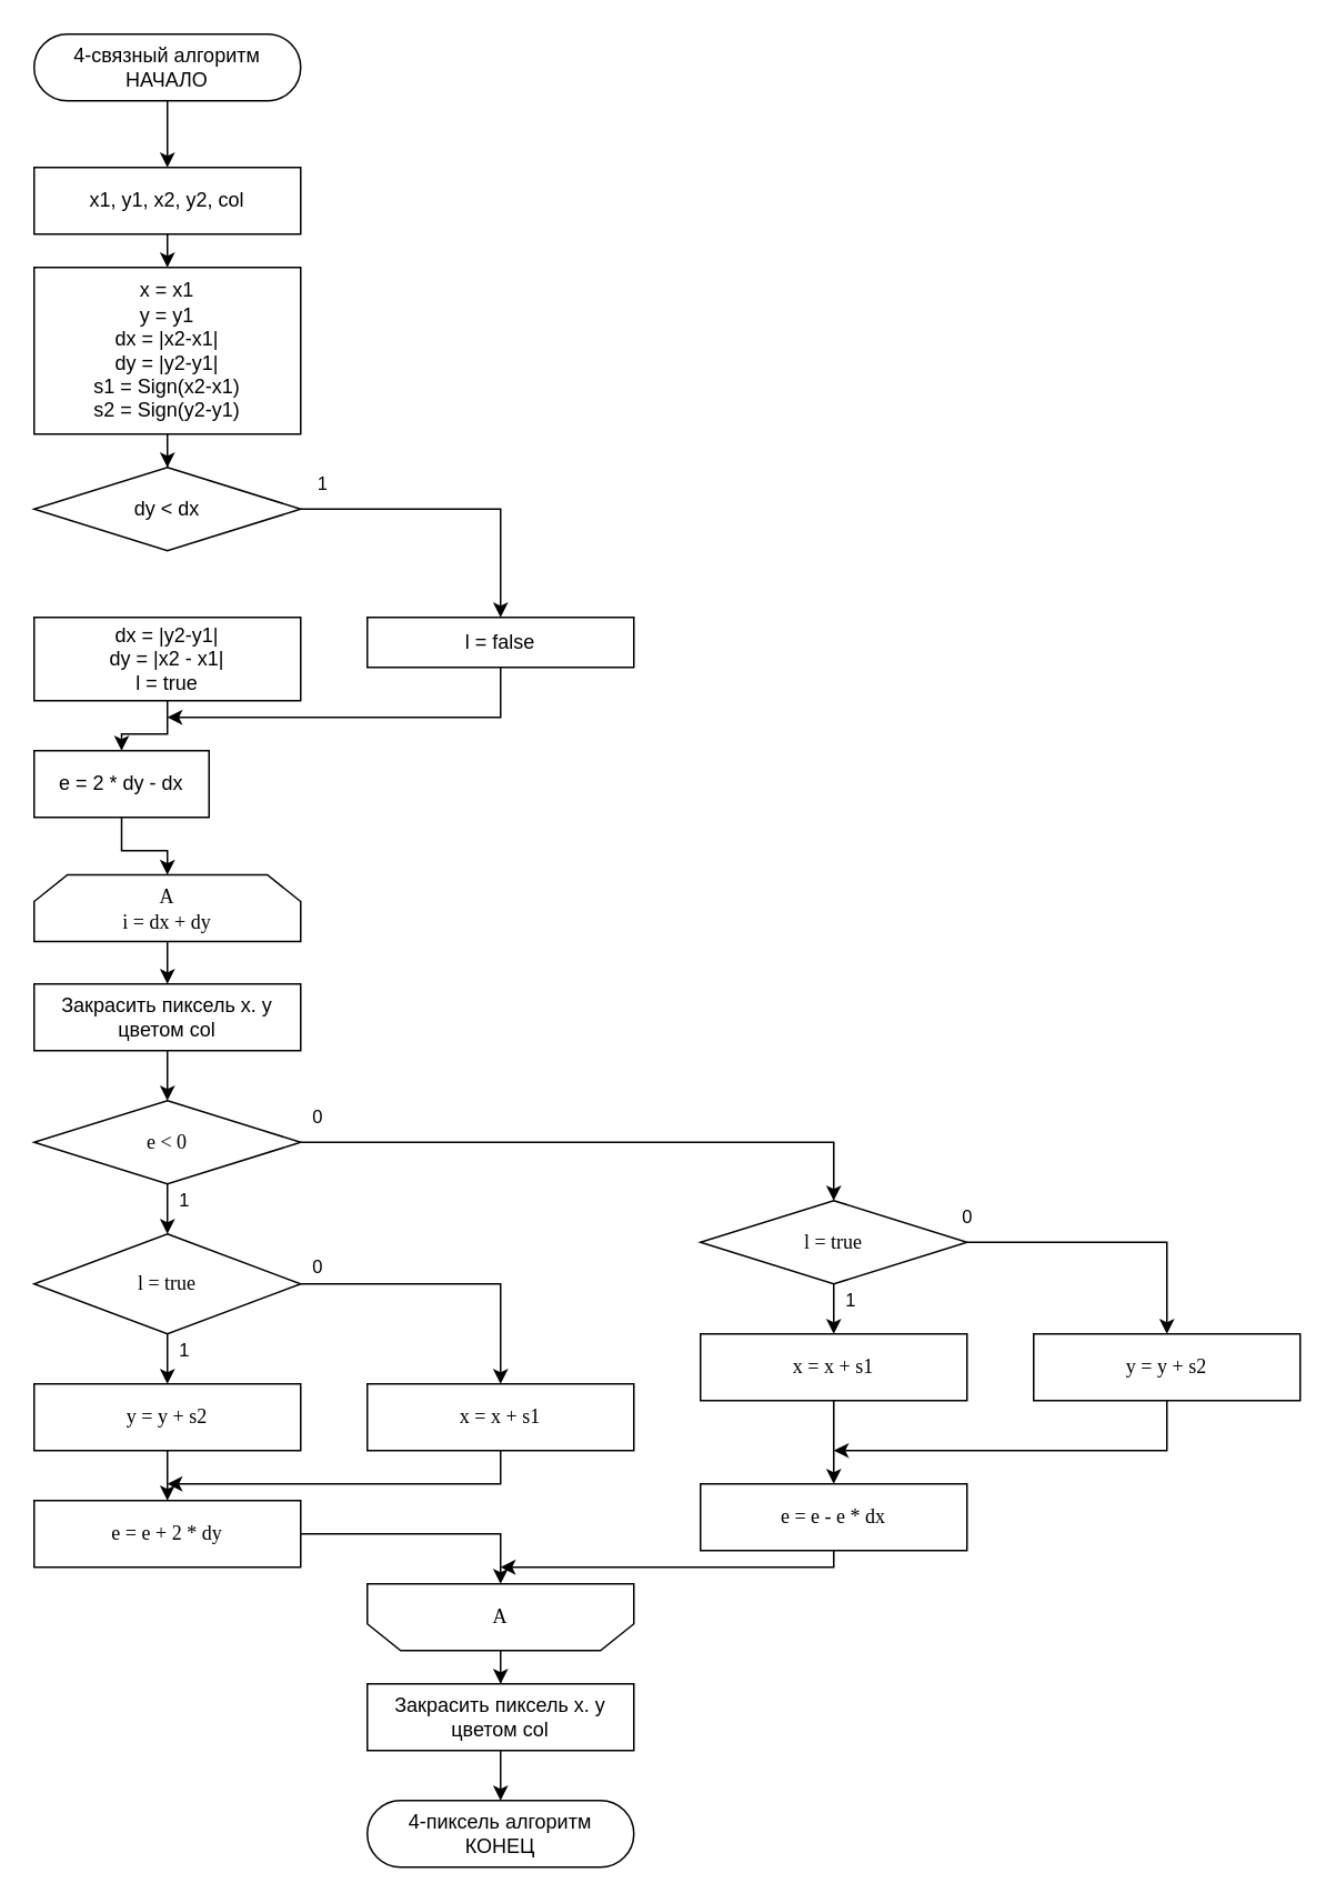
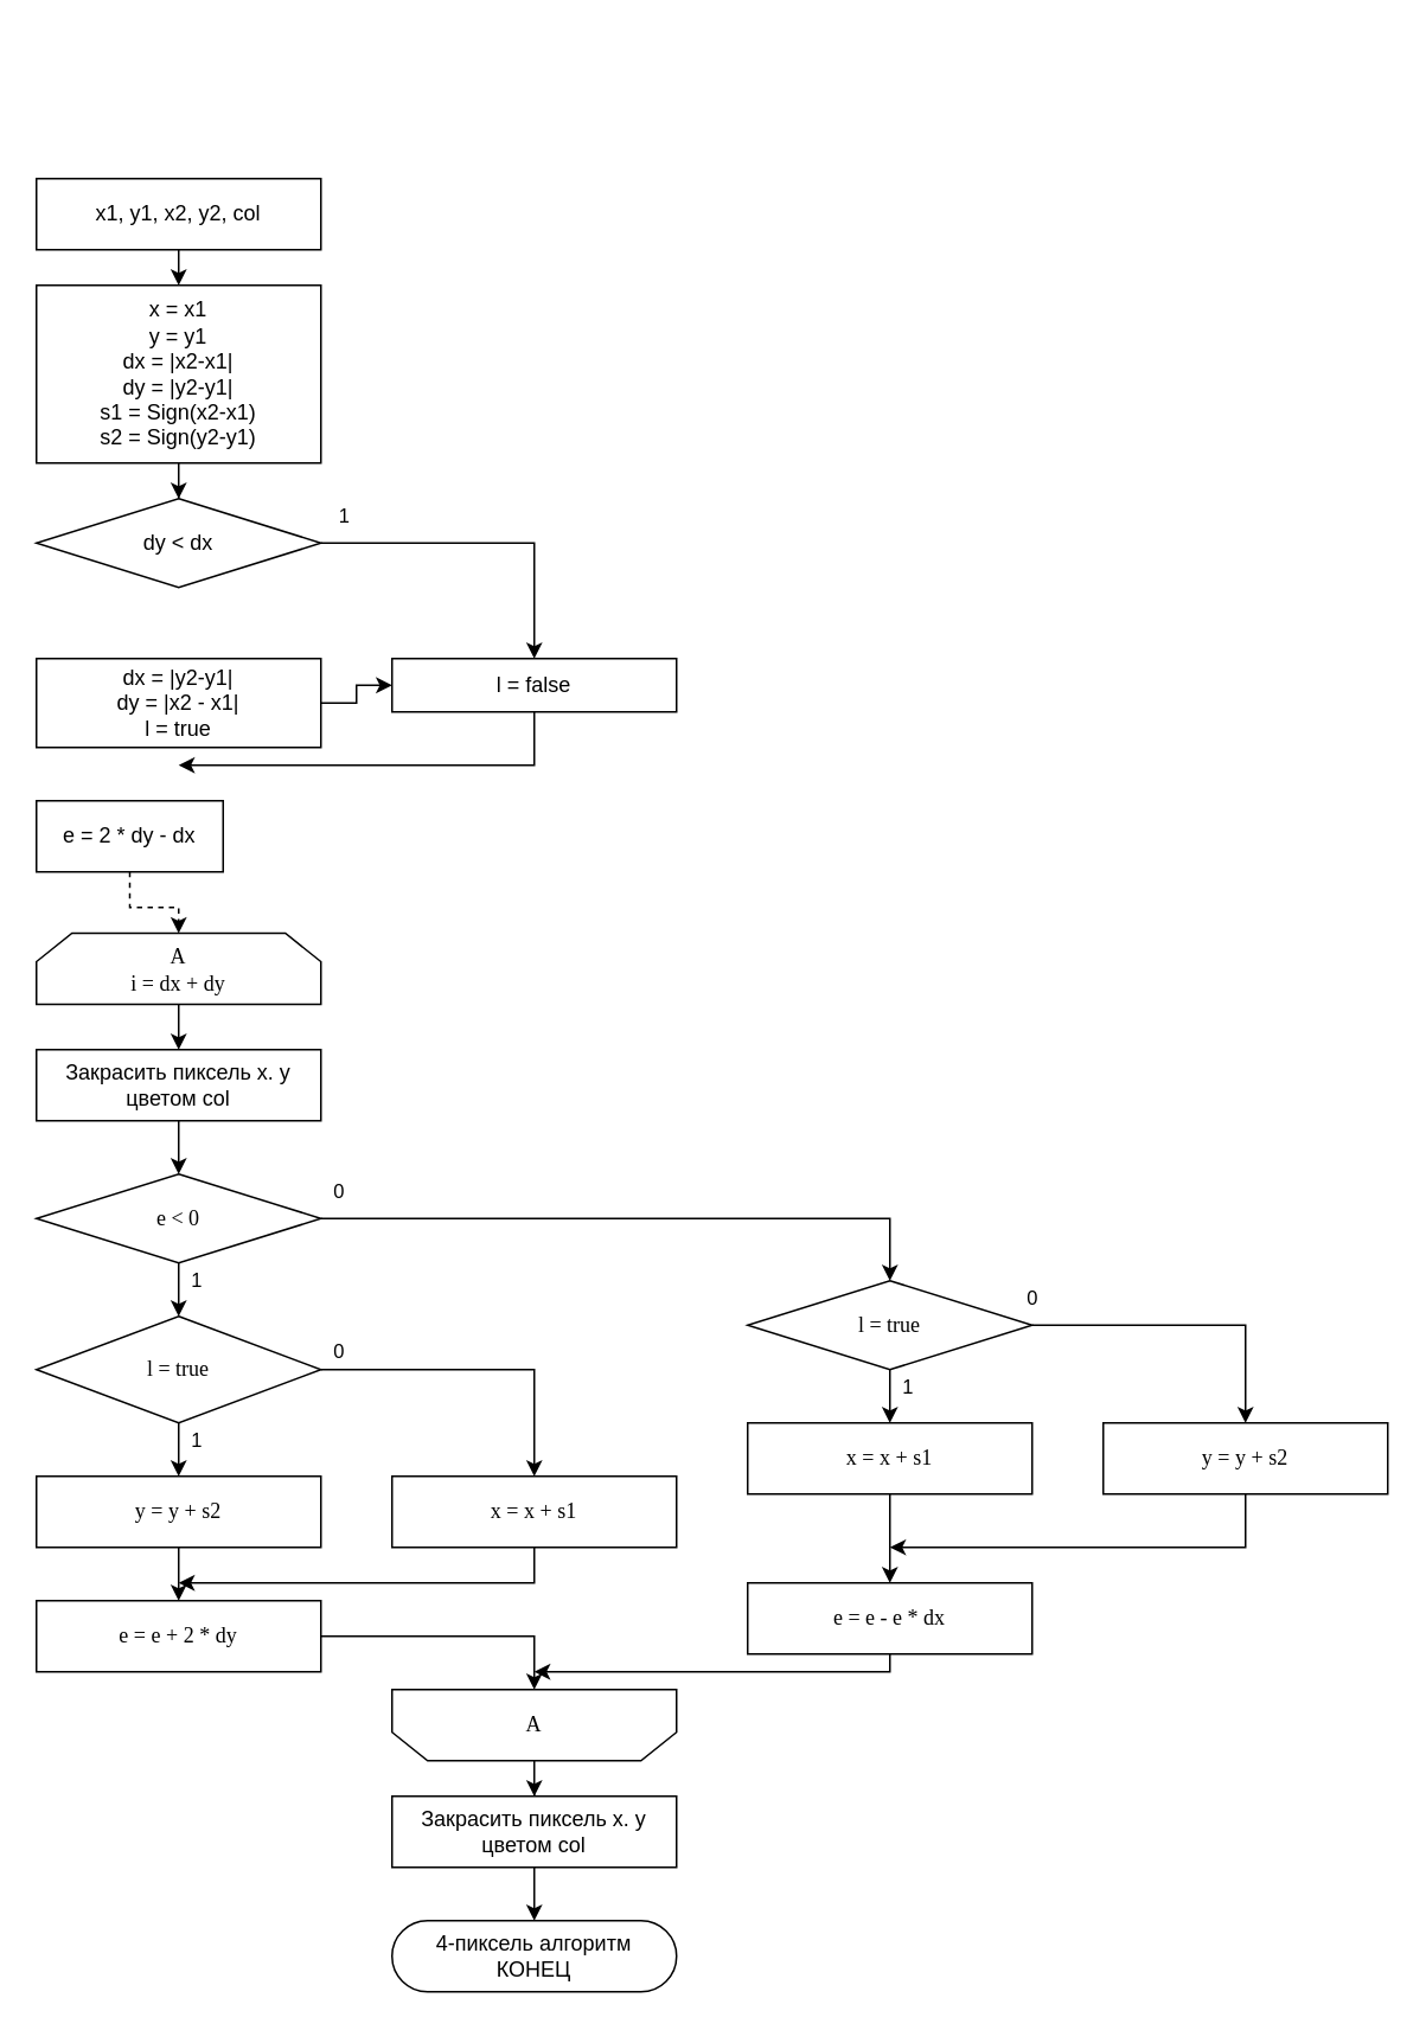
- <mxCell id="3" value="4-связный алгоритм&lt;br&gt;НАЧАЛО" style="rounded=1;whiteSpace=wrap;html=1;arcSize=50;strokeWidth=1;fontSize=12;" vertex="1" parent="1"><mxGeometry x="20" y="20" width="160" height="40" as="geometry" /></mxCell>
- <mxCell id="2" value="" style="edgeStyle=orthogonalEdgeStyle;rounded=0;orthogonalLoop=1;jettySize=auto;html=1;" edge="1" parent="1" source="3" target="5"><mxGeometry relative="1" as="geometry" /></mxCell>
- <mxCell id="12" value="" style="edgeStyle=orthogonalEdgeStyle;rounded=0;orthogonalLoop=1;jettySize=auto;html=1;" edge="1" parent="1" source="13" target="15"><mxGeometry relative="1" as="geometry" /></mxCell>
+ <mxCell id="12" value="" style="edgeStyle=orthogonalEdgeStyle;rounded=0;orthogonalLoop=1;jettySize=auto;html=1;" edge="1" parent="1" source="13" target="11"><mxGeometry relative="1" as="geometry" /></mxCell>
- <mxCell id="14" value="" style="edgeStyle=orthogonalEdgeStyle;rounded=0;orthogonalLoop=1;jettySize=auto;html=1;" edge="1" parent="1" source="15" target="17"><mxGeometry relative="1" as="geometry" /></mxCell>
+ <mxCell id="14" value="" style="edgeStyle=orthogonalEdgeStyle;rounded=0;orthogonalLoop=1;jettySize=auto;html=1;dashed=1;" edge="1" parent="1" source="15" target="17"><mxGeometry relative="1" as="geometry" /></mxCell>
